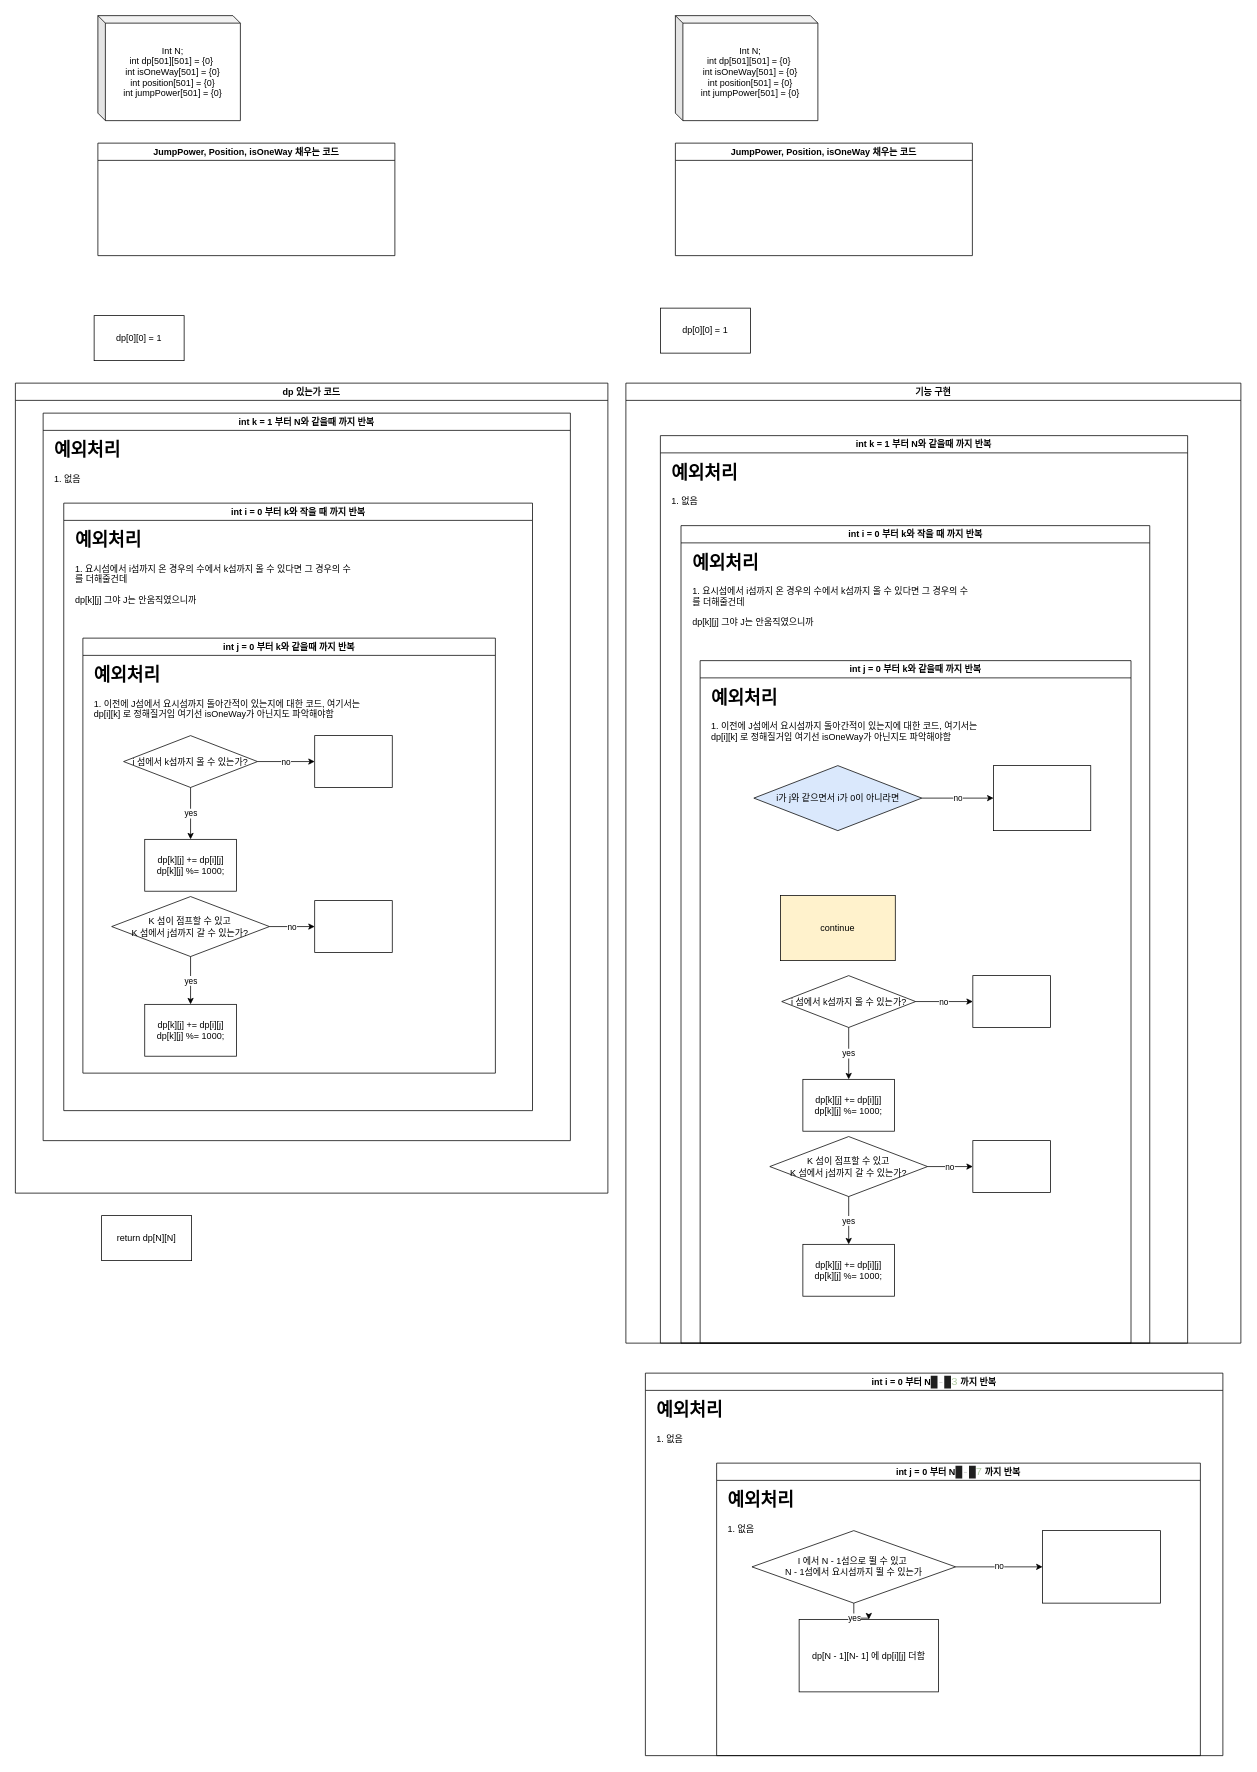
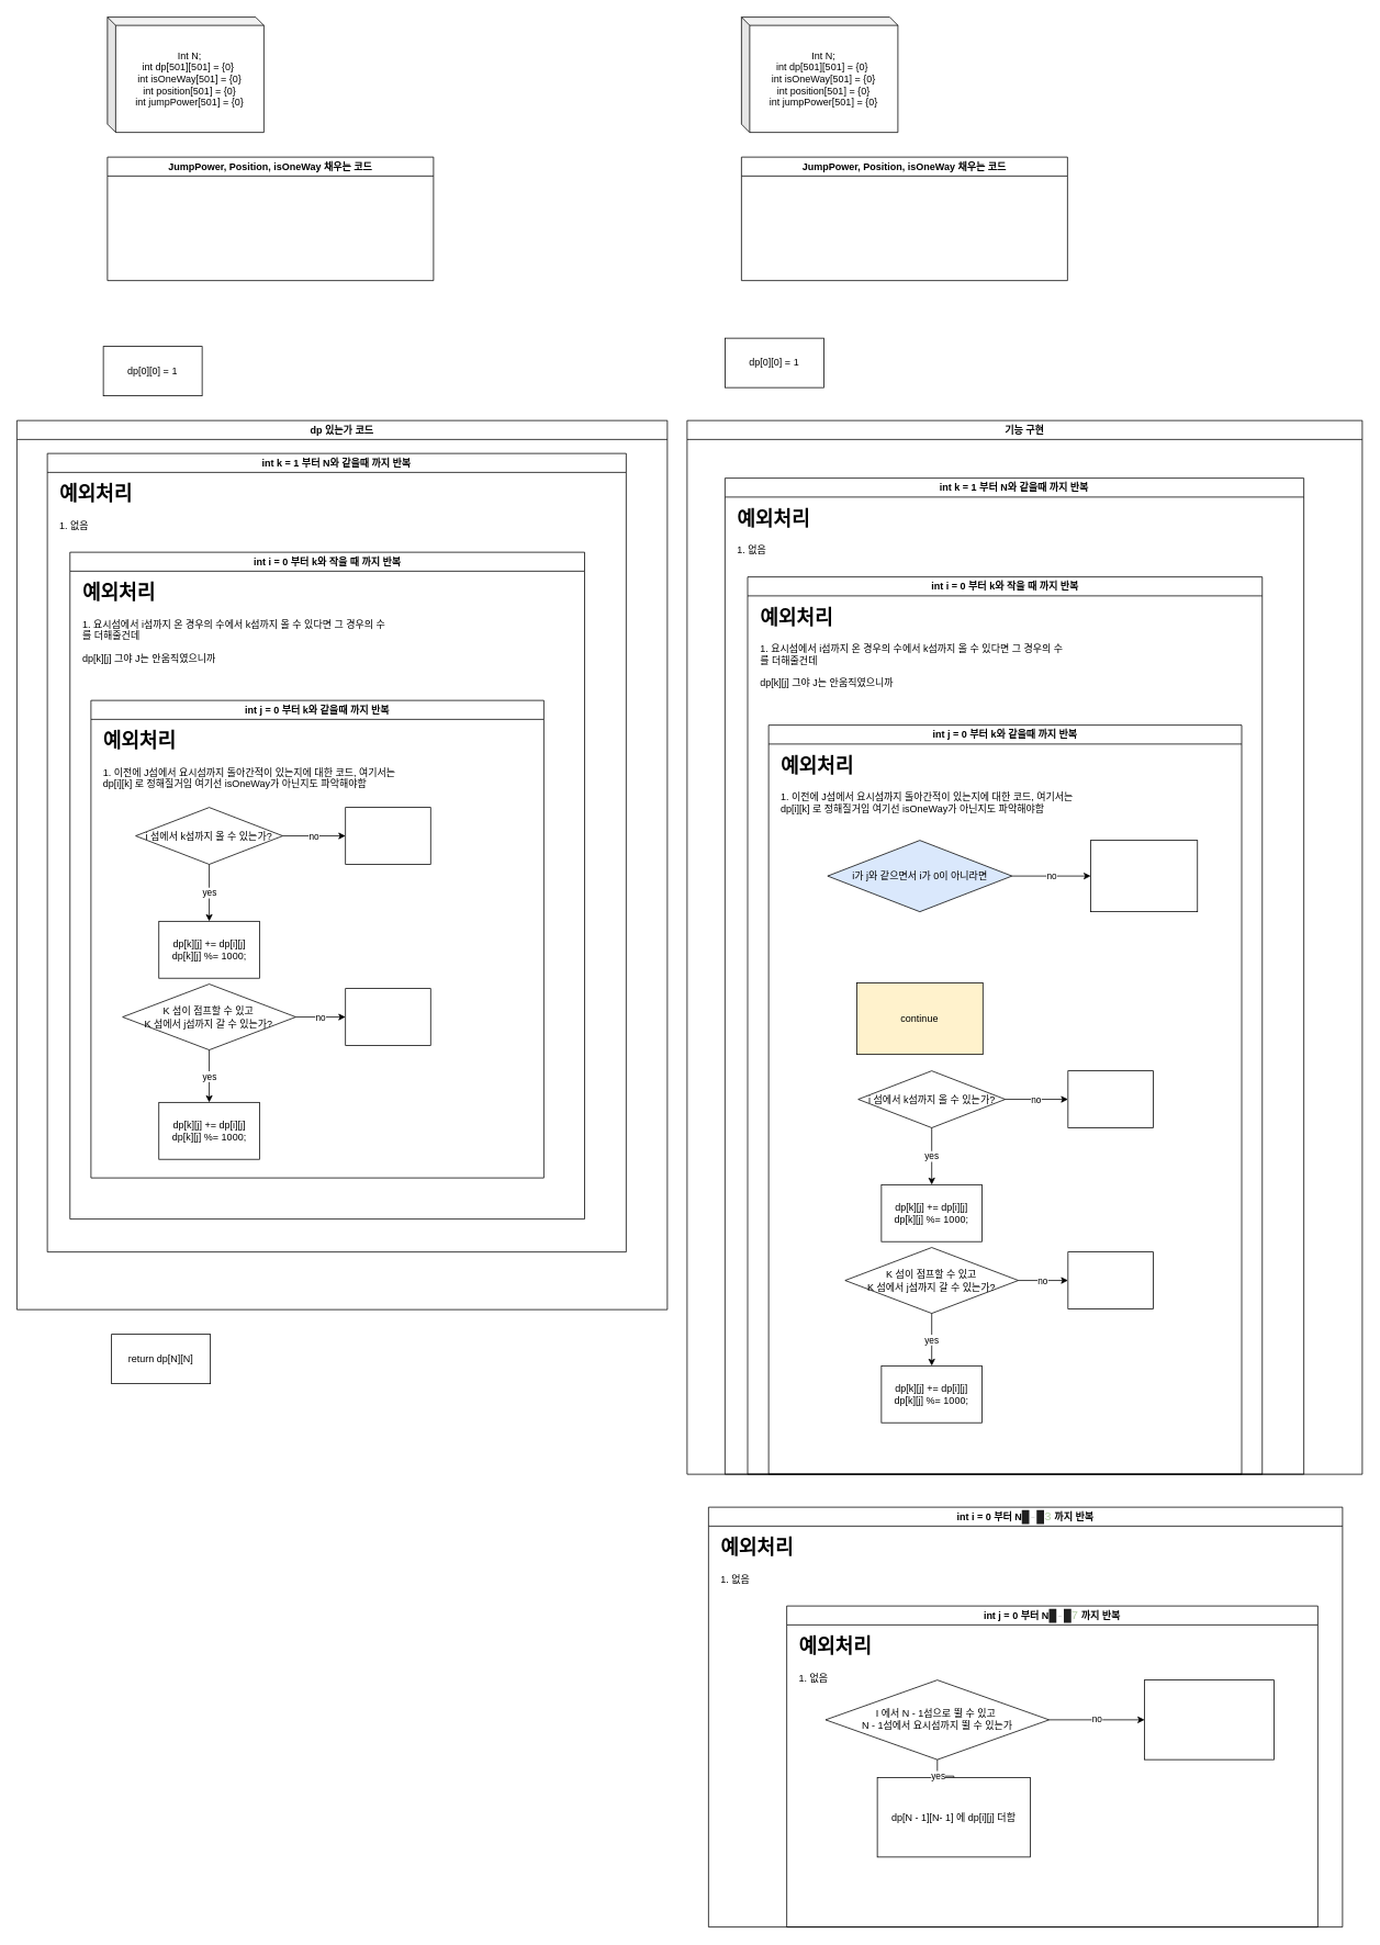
- <mxCell id="59" value="yes" style="edgeStyle=orthogonalEdgeStyle;rounded=0;orthogonalLoop=1;jettySize=auto;html=1;" edge="1" parent="56" source="57" target="58"><mxGeometry relative="1" as="geometry" /></mxCell>
+ <mxCell id="59" value="yes" style="edgeStyle=orthogonalEdgeStyle;rounded=0;orthogonalLoop=1;jettySize=auto;html=1;endArrow=none;" edge="1" parent="56" source="57" target="58"><mxGeometry relative="1" as="geometry" /></mxCell>
